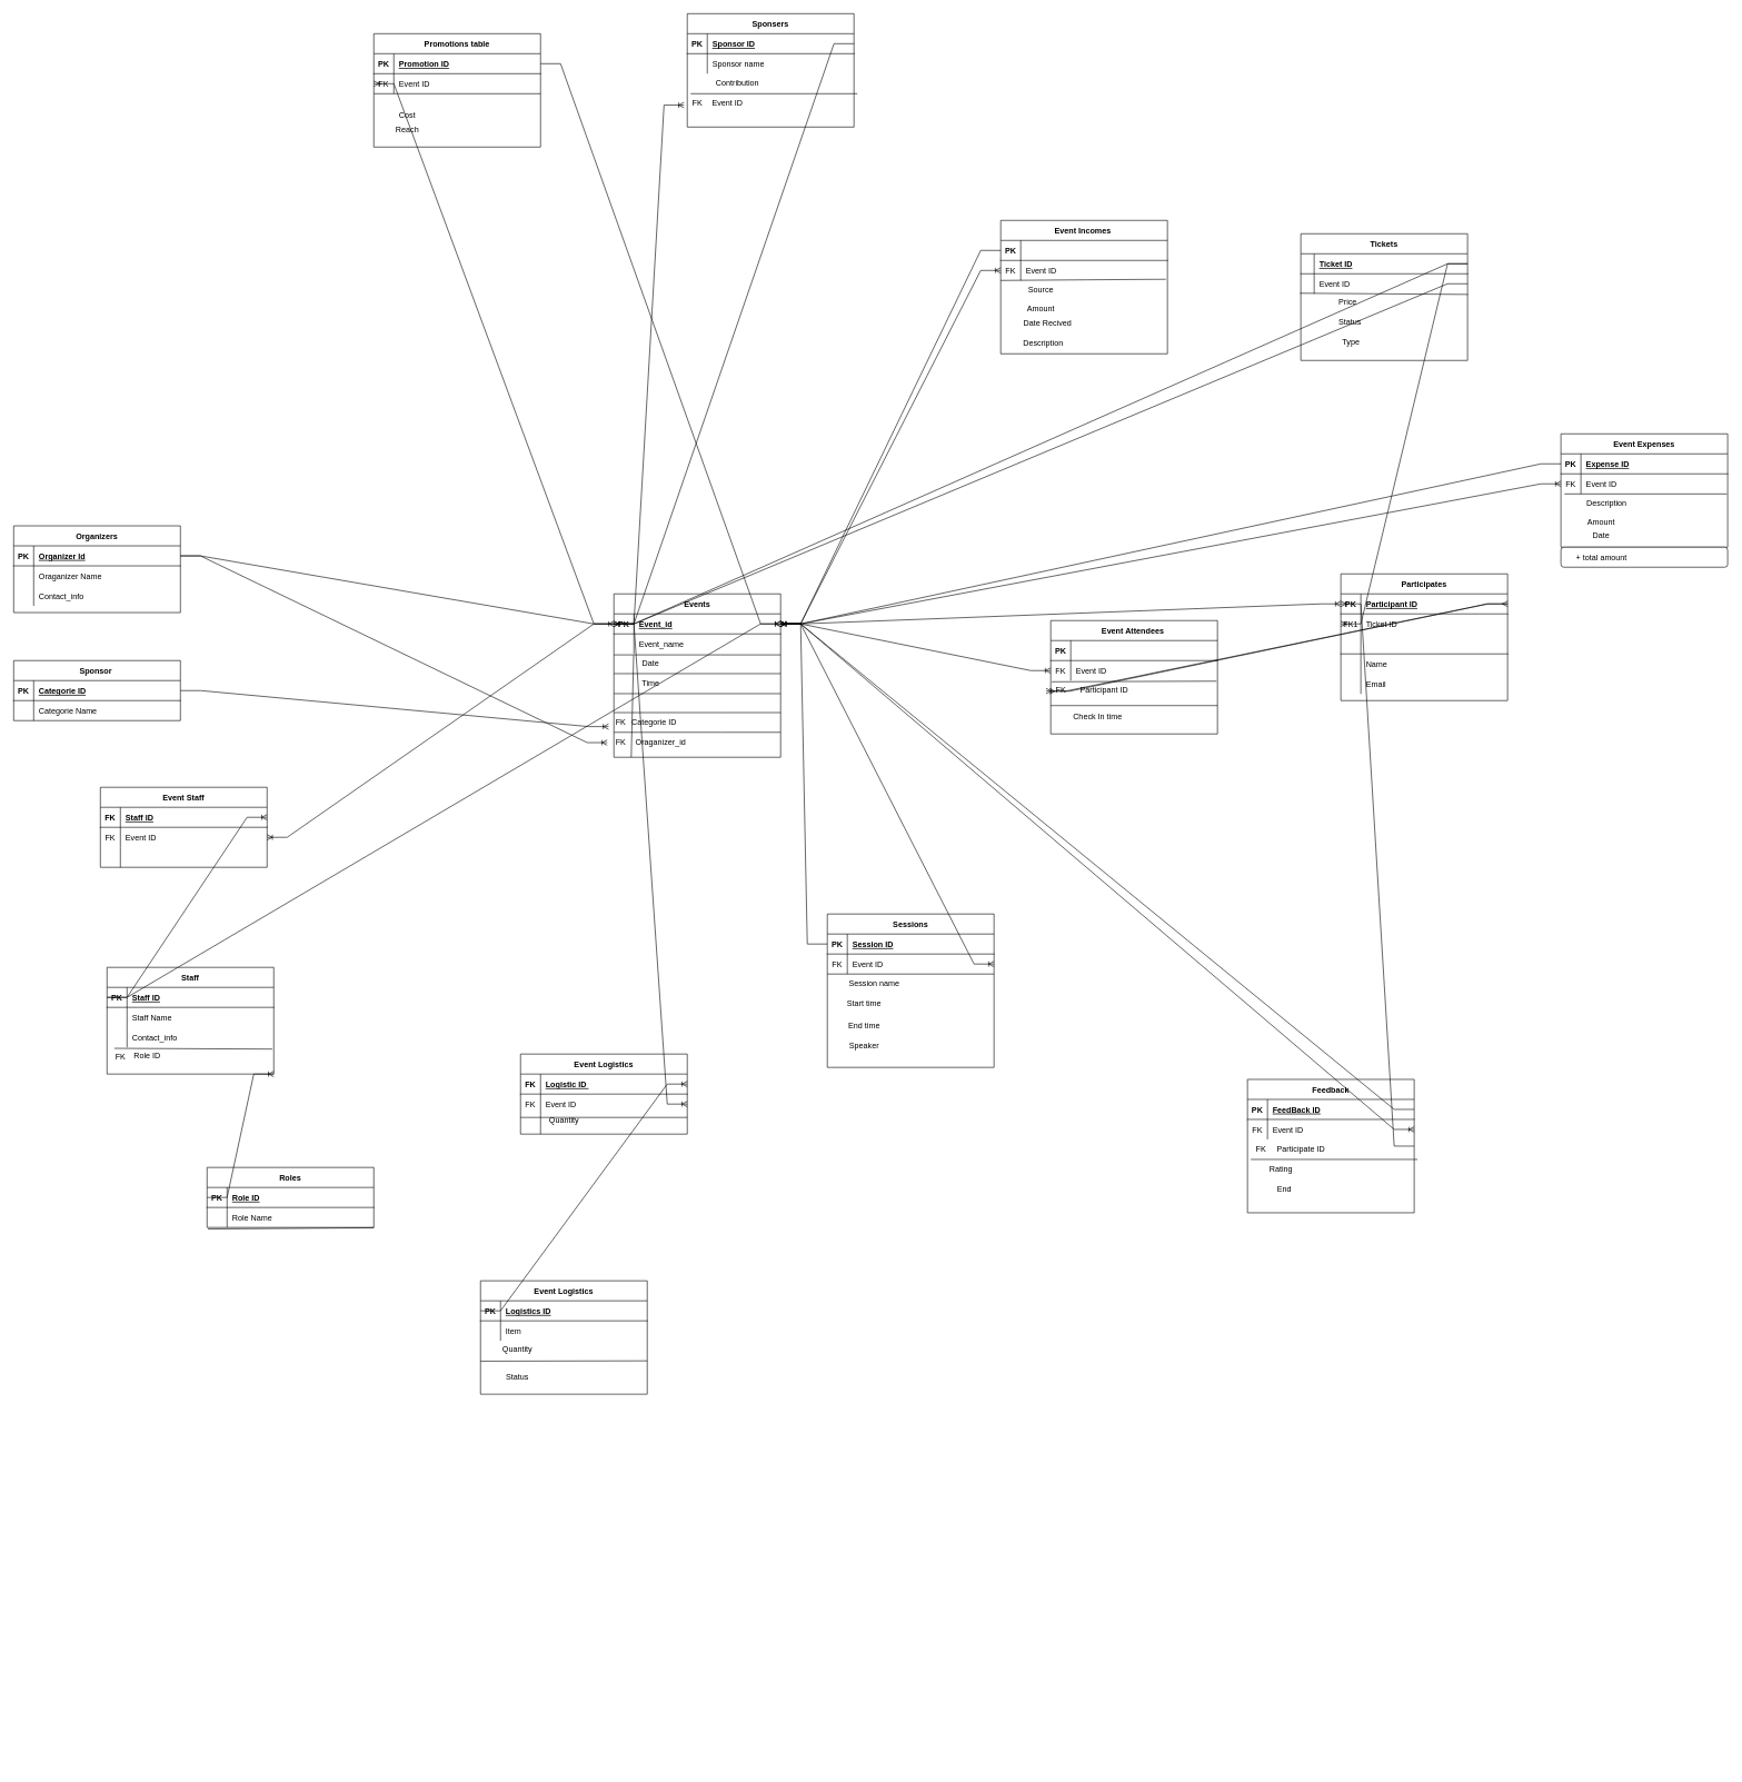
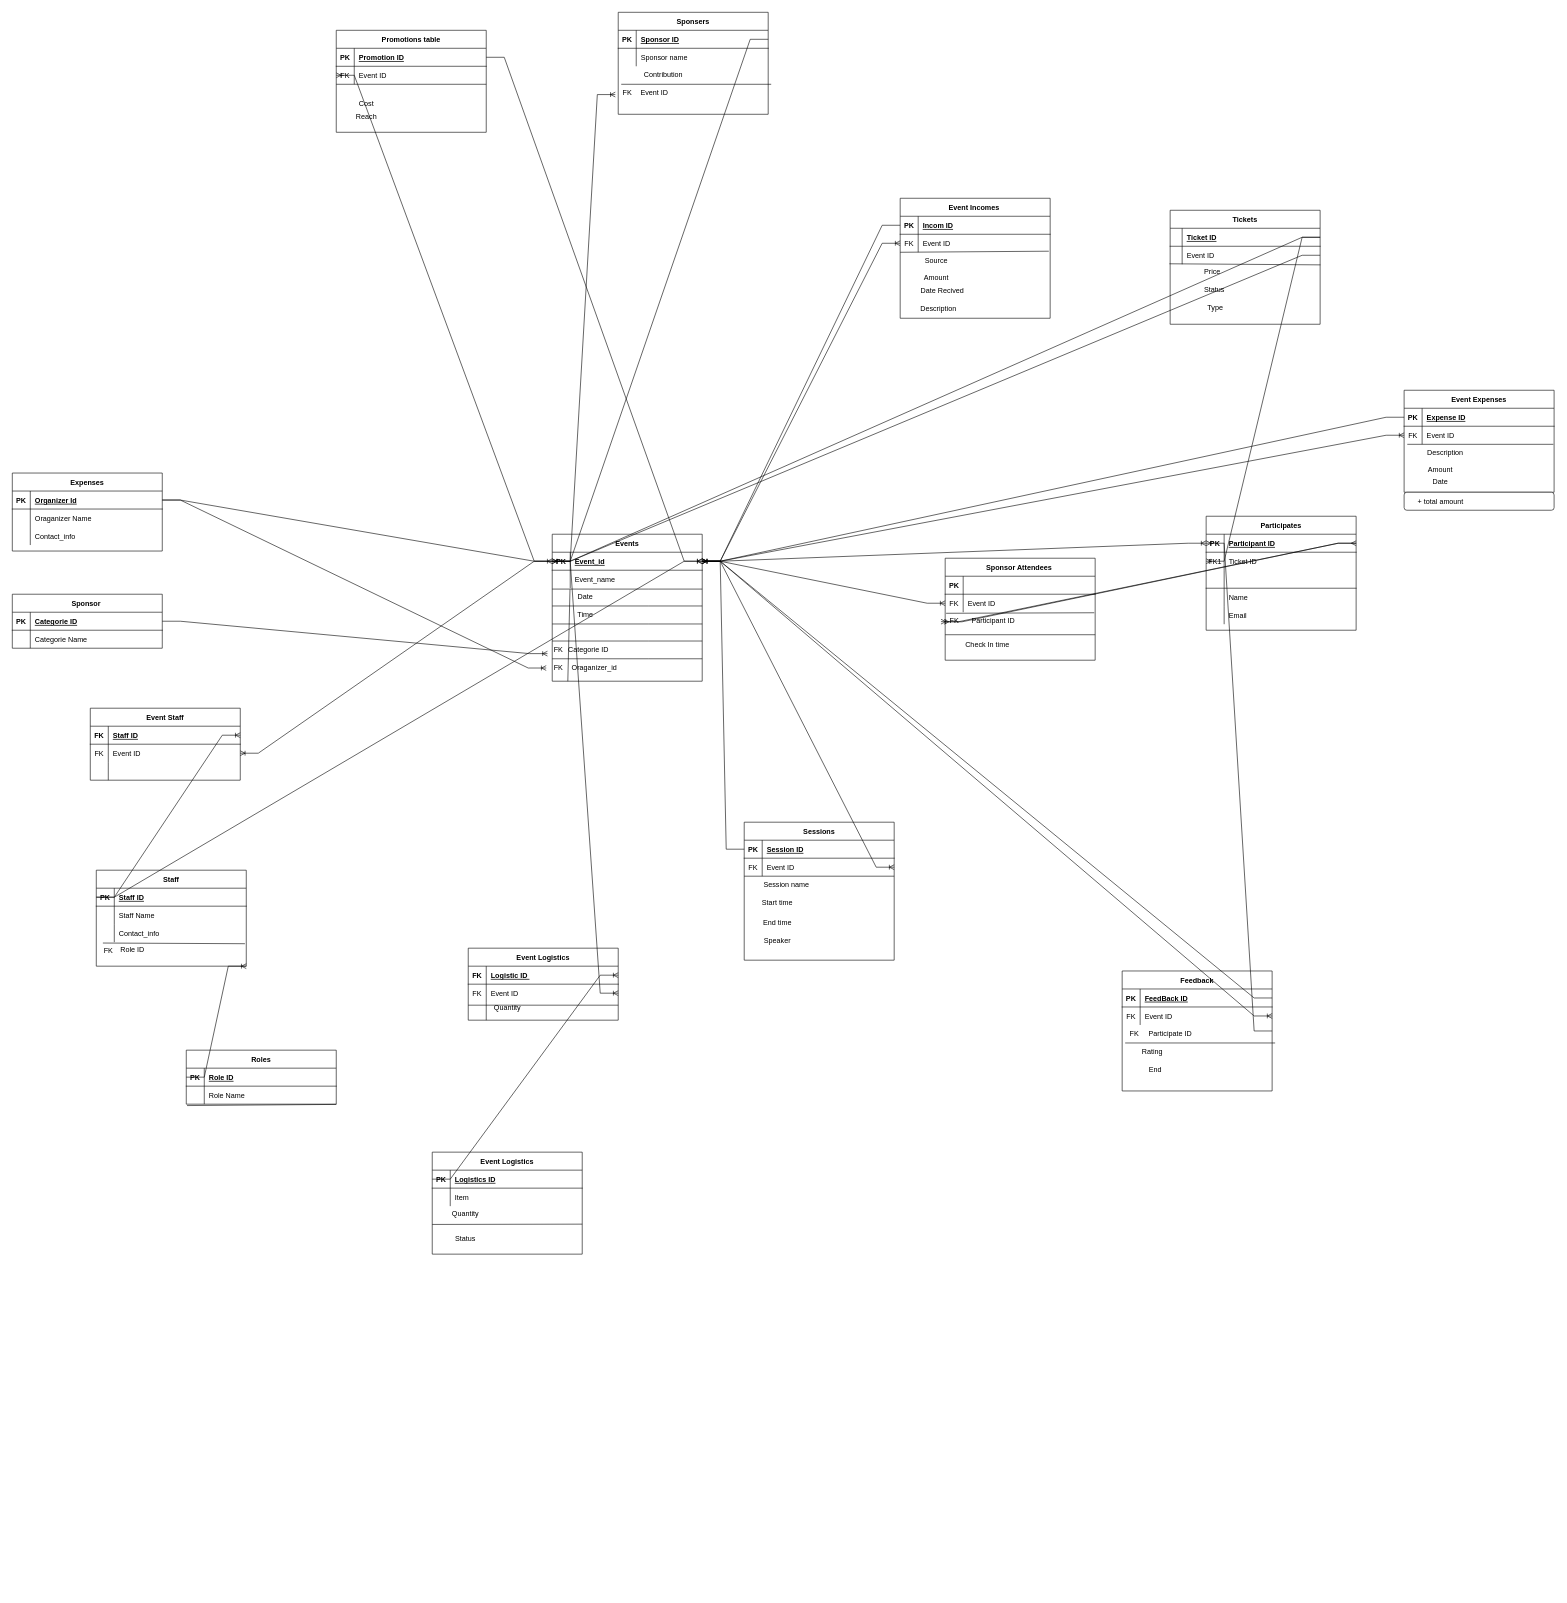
+ <mxCell id="75" value="Incom ID" style="shape=partialRectangle;overflow=hidden;connectable=0;fillColor=none;top=0;left=0;bottom=0;right=0;align=left;spacingLeft=6;fontStyle=5;" parent="73" vertex="1"><mxGeometry x="30" width="220" height="30" as="geometry"><mxRectangle width="220" height="30" as="alternateBounds" /></mxGeometry></mxCell>
- <mxCell id="2" value="Organizers" style="shape=table;startSize=30;container=1;collapsible=1;childLayout=tableLayout;fixedRows=1;rowLines=0;fontStyle=1;align=center;resizeLast=1;" parent="1" vertex="1"><mxGeometry x="20" y="788" width="250" height="130" as="geometry" /></mxCell>
+ <mxCell id="2" value="Expenses" style="shape=table;startSize=30;container=1;collapsible=1;childLayout=tableLayout;fixedRows=1;rowLines=0;fontStyle=1;align=center;resizeLast=1;" parent="1" vertex="1"><mxGeometry x="20" y="788" width="250" height="130" as="geometry" /></mxCell>
- <mxCell id="87" value="Event Attendees " style="shape=table;startSize=30;container=1;collapsible=1;childLayout=tableLayout;fixedRows=1;rowLines=0;fontStyle=1;align=center;resizeLast=1;" parent="1" vertex="1"><mxGeometry x="1575" y="930" width="250" height="170" as="geometry" /></mxCell>
+ <mxCell id="87" value="Sponsor Attendees " style="shape=table;startSize=30;container=1;collapsible=1;childLayout=tableLayout;fixedRows=1;rowLines=0;fontStyle=1;align=center;resizeLast=1;" parent="1" vertex="1"><mxGeometry x="1575" y="930" width="250" height="170" as="geometry" /></mxCell>
